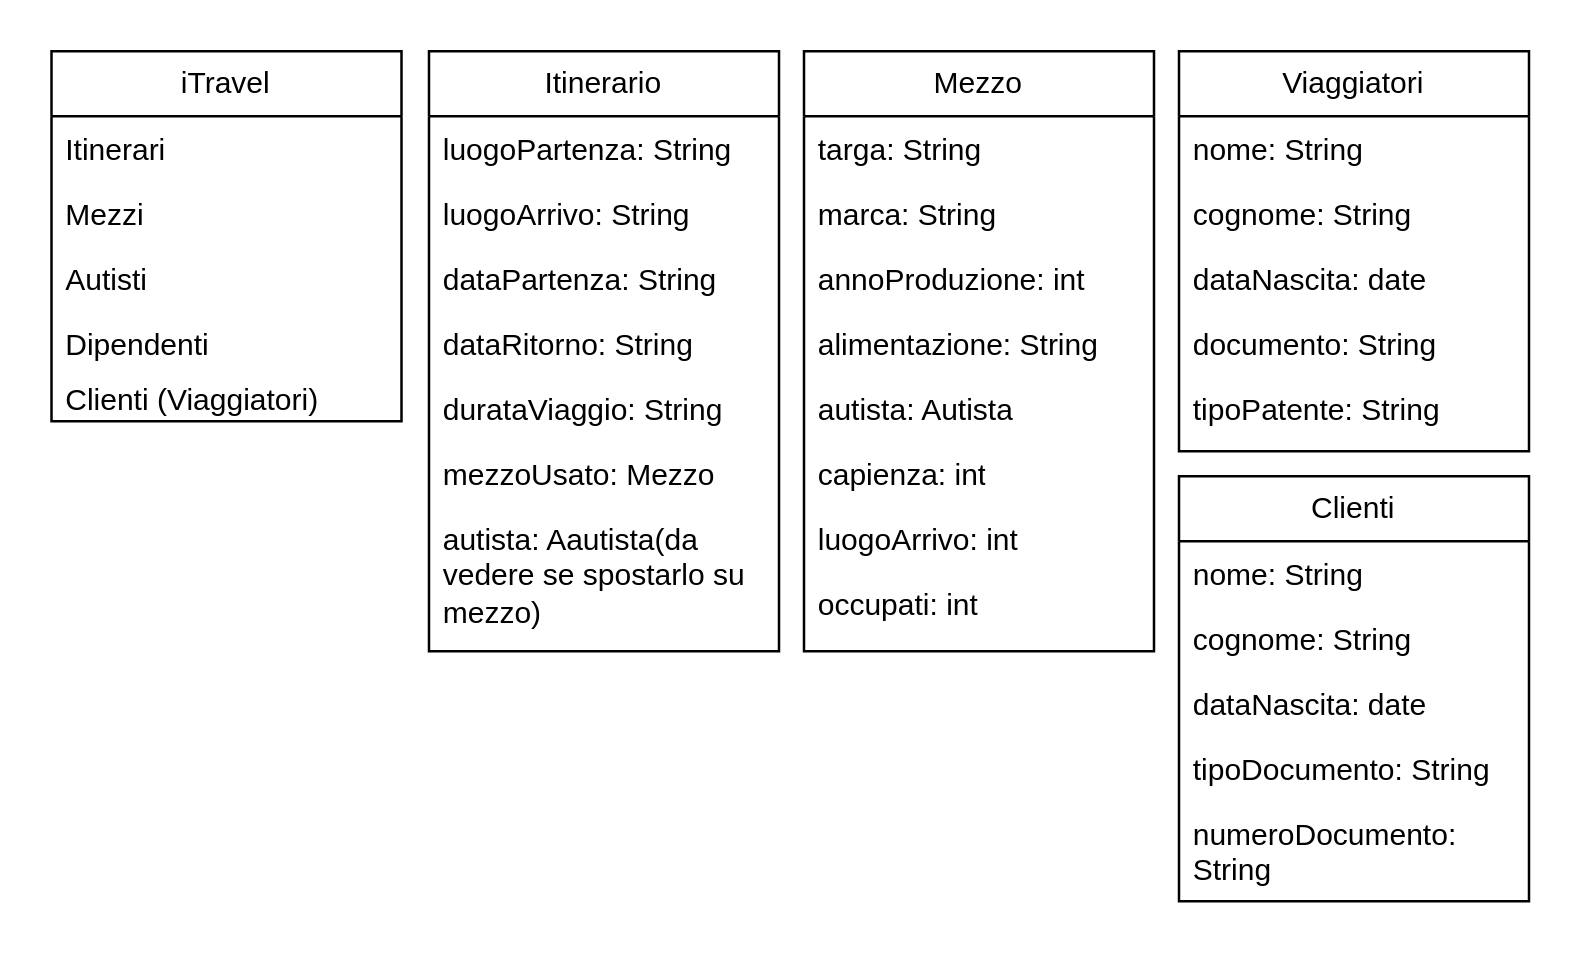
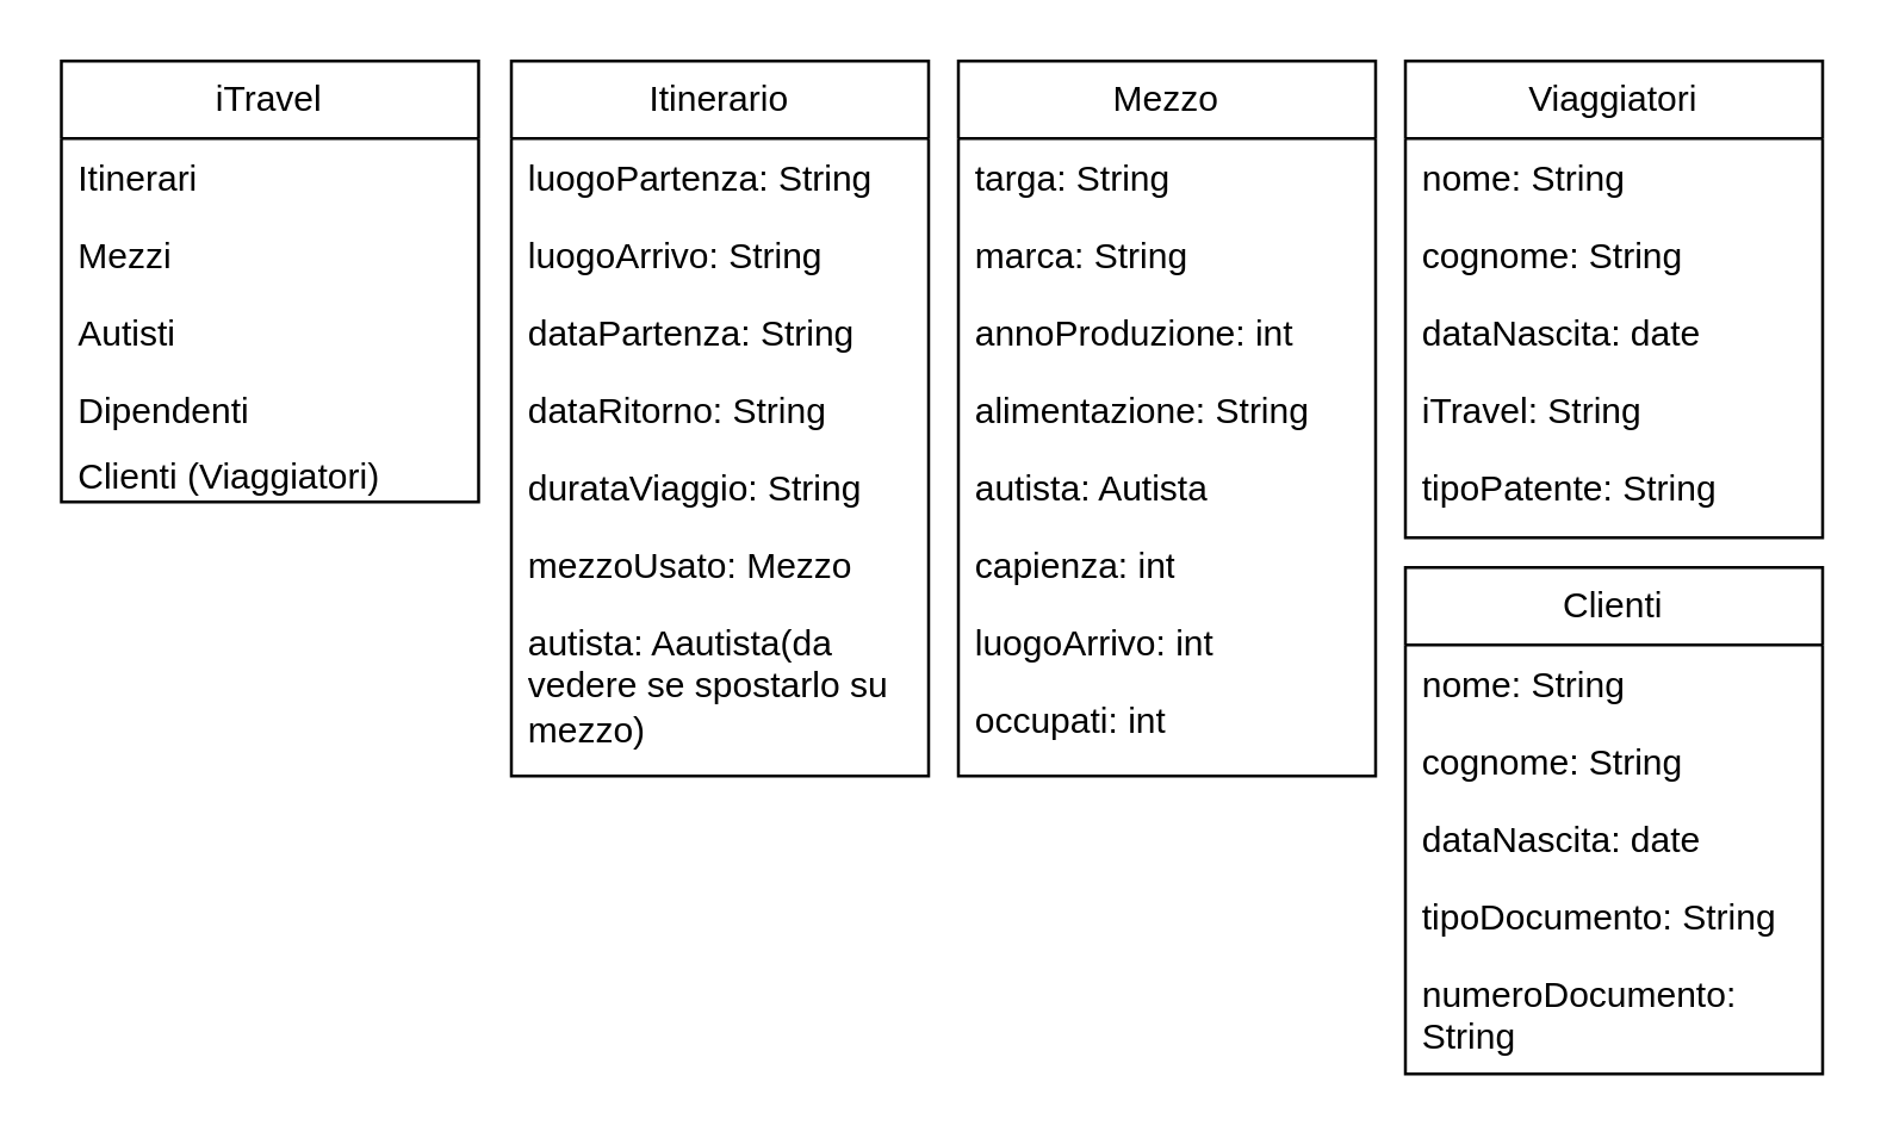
- <mxCell id="29" value="documento: String" style="text;strokeColor=none;fillColor=none;align=left;verticalAlign=top;spacingLeft=4;spacingRight=4;overflow=hidden;rotatable=0;points=[[0,0.5],[1,0.5]];portConstraint=eastwest;whiteSpace=wrap;html=1;" vertex="1" parent="25"><mxGeometry y="104" width="140" height="26" as="geometry" /></mxCell>
+ <mxCell id="29" value="iTravel: String" style="text;strokeColor=none;fillColor=none;align=left;verticalAlign=top;spacingLeft=4;spacingRight=4;overflow=hidden;rotatable=0;points=[[0,0.5],[1,0.5]];portConstraint=eastwest;whiteSpace=wrap;html=1;" vertex="1" parent="25"><mxGeometry y="104" width="140" height="26" as="geometry" /></mxCell>
